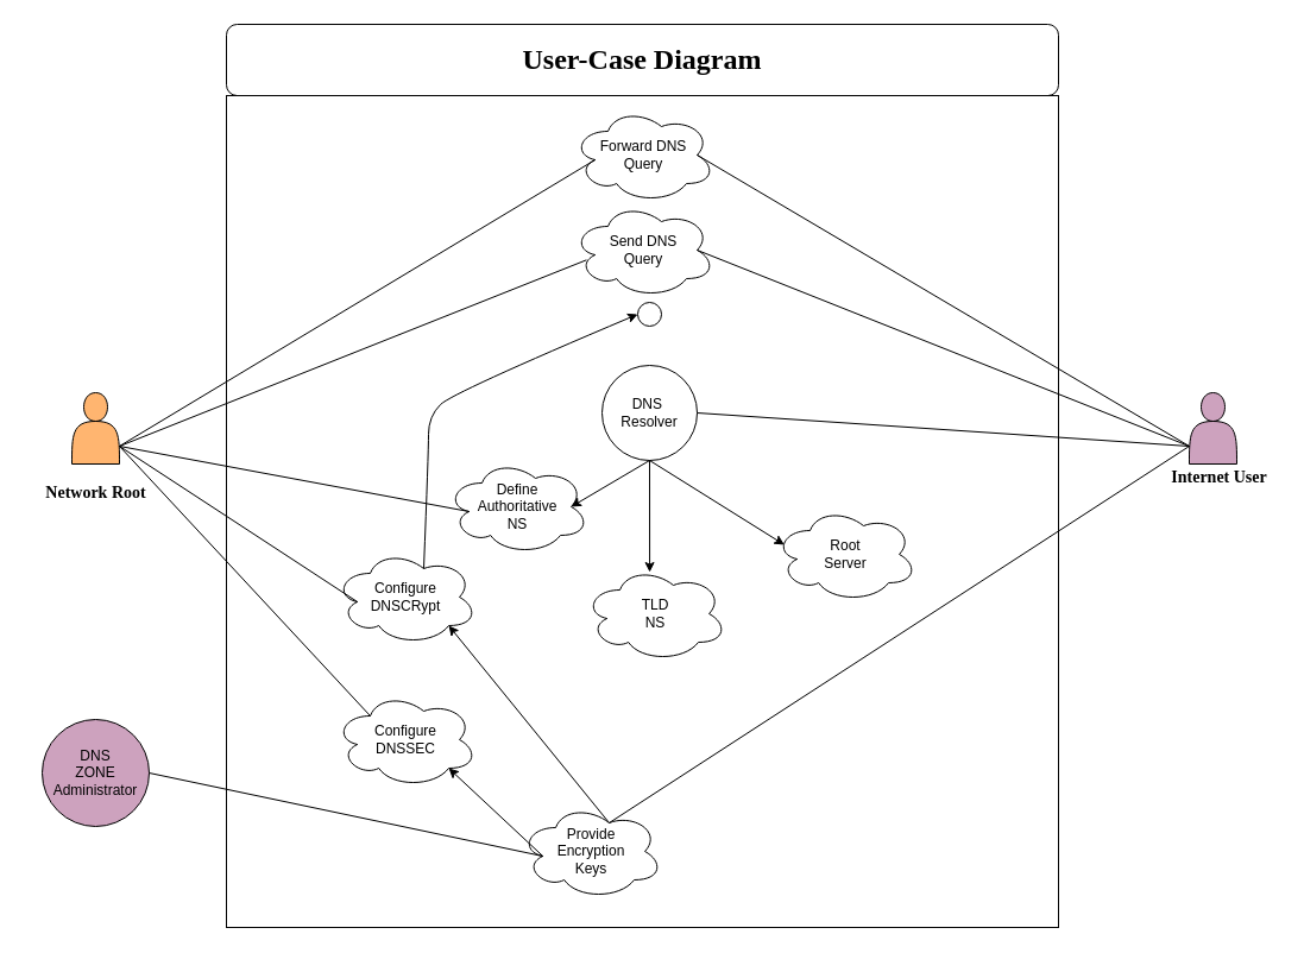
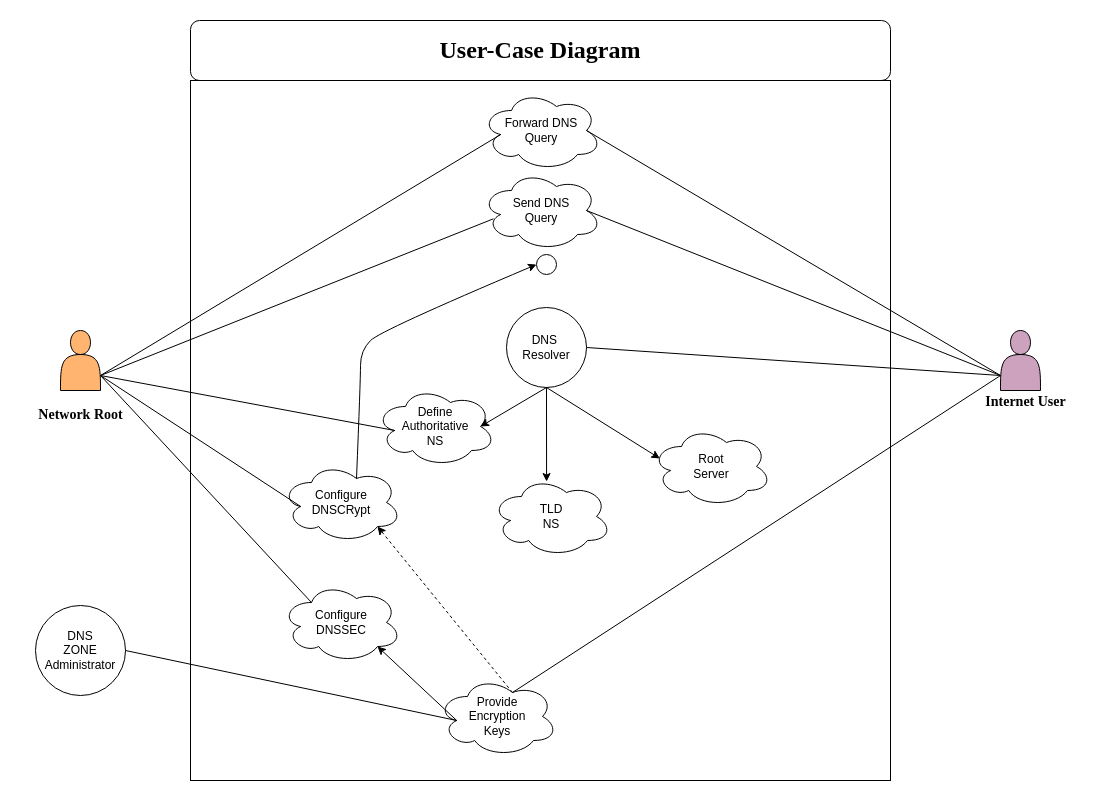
- <mxCell id="30" value="" style="endArrow=classic;html=1;rounded=0;entryX=0.8;entryY=0.8;entryDx=0;entryDy=0;entryPerimeter=0;exitX=0.625;exitY=0.2;exitDx=0;exitDy=0;exitPerimeter=0;" parent="1" source="4" target="6" edge="1"><mxGeometry width="50" height="50" relative="1" as="geometry"><mxPoint x="550" y="540" as="sourcePoint" /><mxPoint x="630" y="360" as="targetPoint" /></mxGeometry></mxCell>
+ <mxCell id="30" value="" style="endArrow=classic;html=1;rounded=0;entryX=0.8;entryY=0.8;entryDx=0;entryDy=0;entryPerimeter=0;exitX=0.625;exitY=0.2;exitDx=0;exitDy=0;exitPerimeter=0;dashed=1;" parent="1" source="4" target="6" edge="1"><mxGeometry width="50" height="50" relative="1" as="geometry"><mxPoint x="550" y="540" as="sourcePoint" /><mxPoint x="630" y="360" as="targetPoint" /></mxGeometry></mxCell>
- <mxCell id="12" value="DNS&lt;br&gt;ZONE&lt;br&gt;Administrator" style="ellipse;whiteSpace=wrap;html=1;aspect=fixed;fillColor=#cda2be;" parent="1" vertex="1"><mxGeometry x="35" y="605" width="90" height="90" as="geometry" /></mxCell>
+ <mxCell id="12" value="DNS&lt;br&gt;ZONE&lt;br&gt;Administrator" style="ellipse;whiteSpace=wrap;html=1;aspect=fixed;" parent="1" vertex="1"><mxGeometry x="35" y="605" width="90" height="90" as="geometry" /></mxCell>
